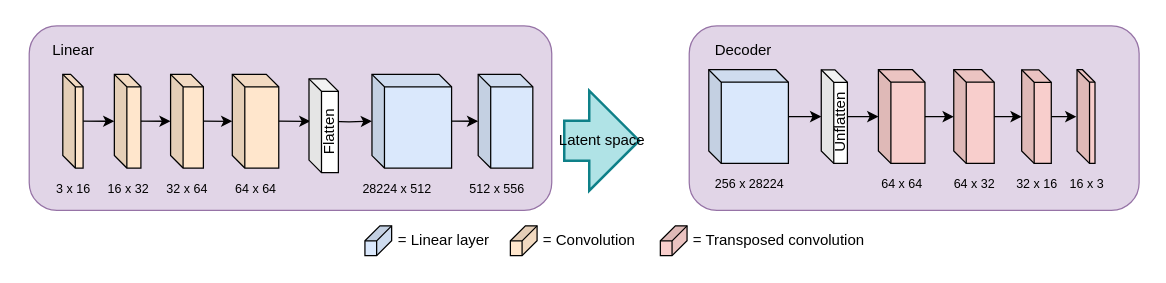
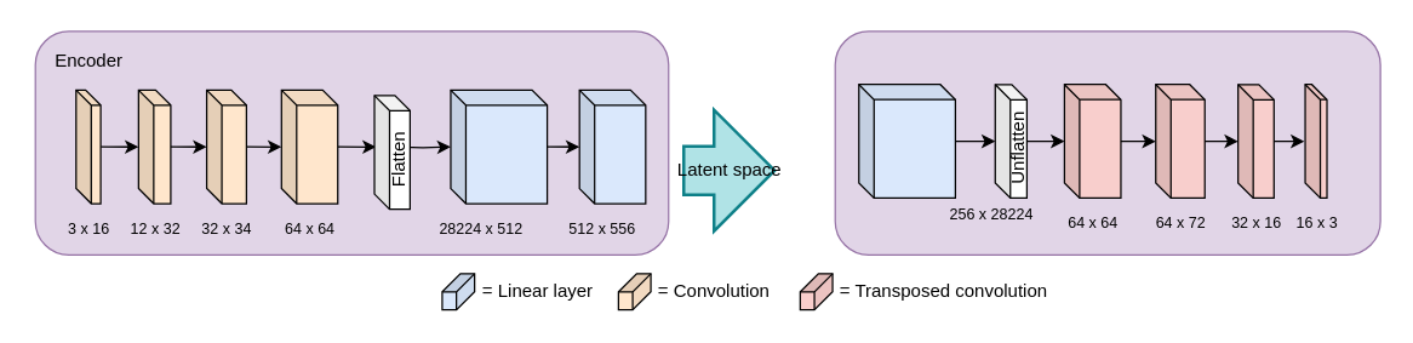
- <mxCell id="21" value="Linear" style="text;html=1;align=center;verticalAlign=middle;resizable=0;points=[];autosize=1;strokeColor=none;fillColor=none;fontSize=12;" vertex="1" parent="1"><mxGeometry x="27.88" y="30" width="60" height="20" as="geometry" /></mxCell>
+ <mxCell id="21" value="Encoder" style="text;html=1;align=center;verticalAlign=middle;resizable=0;points=[];autosize=1;strokeColor=none;fillColor=none;fontSize=12;" vertex="1" parent="1"><mxGeometry x="27.88" y="30" width="60" height="20" as="geometry" /></mxCell>
- <mxCell id="40" value="Decoder" style="text;html=1;align=center;verticalAlign=middle;resizable=0;points=[];autosize=1;strokeColor=none;fillColor=none;fontSize=12;" vertex="1" parent="22"><mxGeometry x="12.5" y="10" width="60" height="20" as="geometry" /></mxCell>
- <mxCell id="33" value="64 x 32" style="text;html=1;align=center;verticalAlign=middle;resizable=0;points=[];autosize=1;strokeColor=none;fillColor=none;fontSize=10;" vertex="1" parent="22"><mxGeometry x="202.86" y="116.32" width="50" height="20" as="geometry" /></mxCell>
+ <mxCell id="33" value="64 x 72" style="text;html=1;align=center;verticalAlign=middle;resizable=0;points=[];autosize=1;strokeColor=none;fillColor=none;fontSize=10;" vertex="1" parent="22"><mxGeometry x="202.86" y="116.32" width="50" height="20" as="geometry" /></mxCell>
- <mxCell id="24" value="256 x 28224" style="text;html=1;align=center;verticalAlign=middle;resizable=0;points=[];autosize=1;strokeColor=none;fillColor=none;fontSize=10;" vertex="1" parent="22"><mxGeometry x="12.5" y="116.32" width="70" height="20" as="geometry" /></mxCell>
+ <mxCell id="24" value="256 x 28224" style="text;html=1;align=center;verticalAlign=middle;resizable=0;points=[];autosize=1;strokeColor=none;fillColor=none;fontSize=10;" vertex="1" parent="22"><mxGeometry x="67.5" y="111.32" width="70" height="20" as="geometry" /></mxCell>
- <mxCell id="8" value="16 x 32" style="text;html=1;align=center;verticalAlign=middle;resizable=0;points=[];autosize=1;strokeColor=none;fillColor=none;fontSize=10;" vertex="1" parent="1"><mxGeometry x="76.63" y="140" width="50" height="20" as="geometry" /></mxCell>
+ <mxCell id="8" value="12 x 32" style="text;html=1;align=center;verticalAlign=middle;resizable=0;points=[];autosize=1;strokeColor=none;fillColor=none;fontSize=10;" vertex="1" parent="1"><mxGeometry x="76.63" y="140" width="50" height="20" as="geometry" /></mxCell>
- <mxCell id="11" value="32 x 64" style="text;html=1;align=center;verticalAlign=middle;resizable=0;points=[];autosize=1;strokeColor=none;fillColor=none;fontSize=10;" vertex="1" parent="1"><mxGeometry x="124.13" y="140" width="50" height="20" as="geometry" /></mxCell>
+ <mxCell id="11" value="32 x 34" style="text;html=1;align=center;verticalAlign=middle;resizable=0;points=[];autosize=1;strokeColor=none;fillColor=none;fontSize=10;" vertex="1" parent="1"><mxGeometry x="124.13" y="140" width="50" height="20" as="geometry" /></mxCell>
